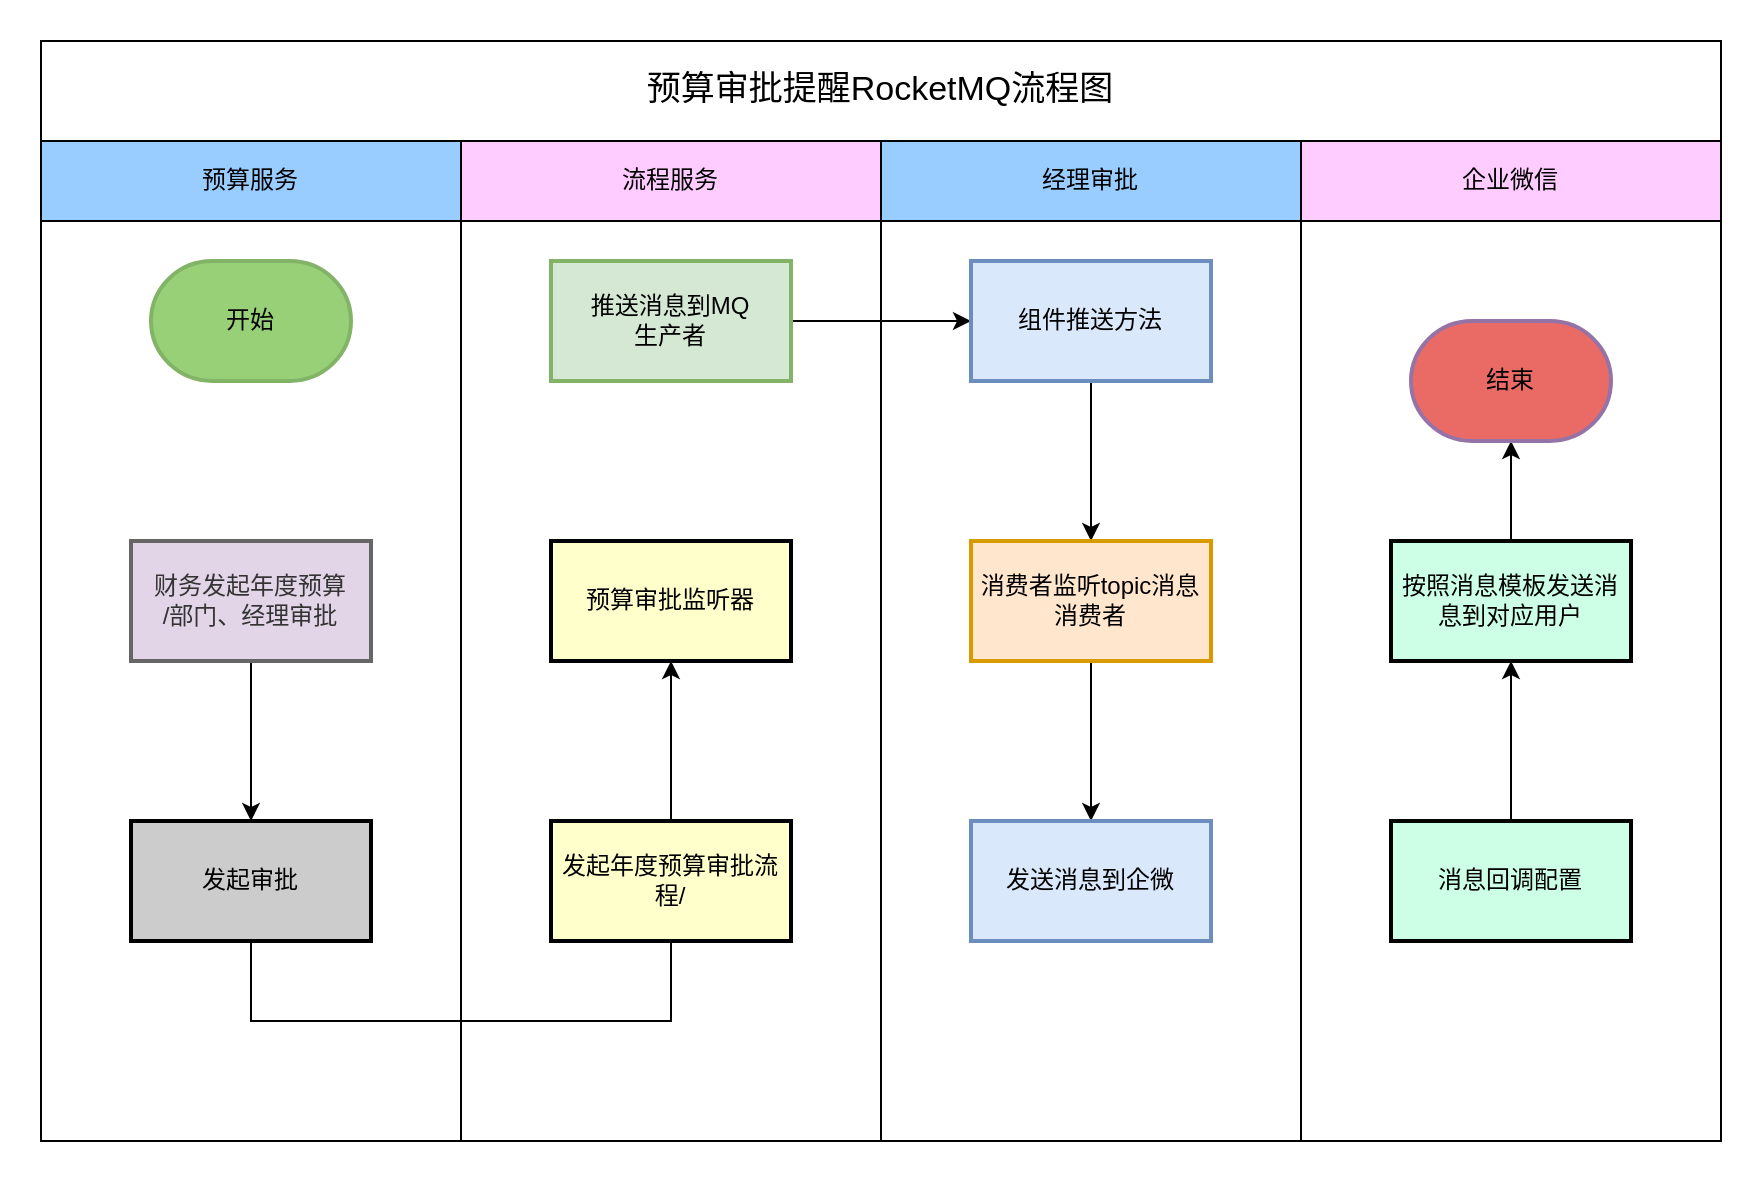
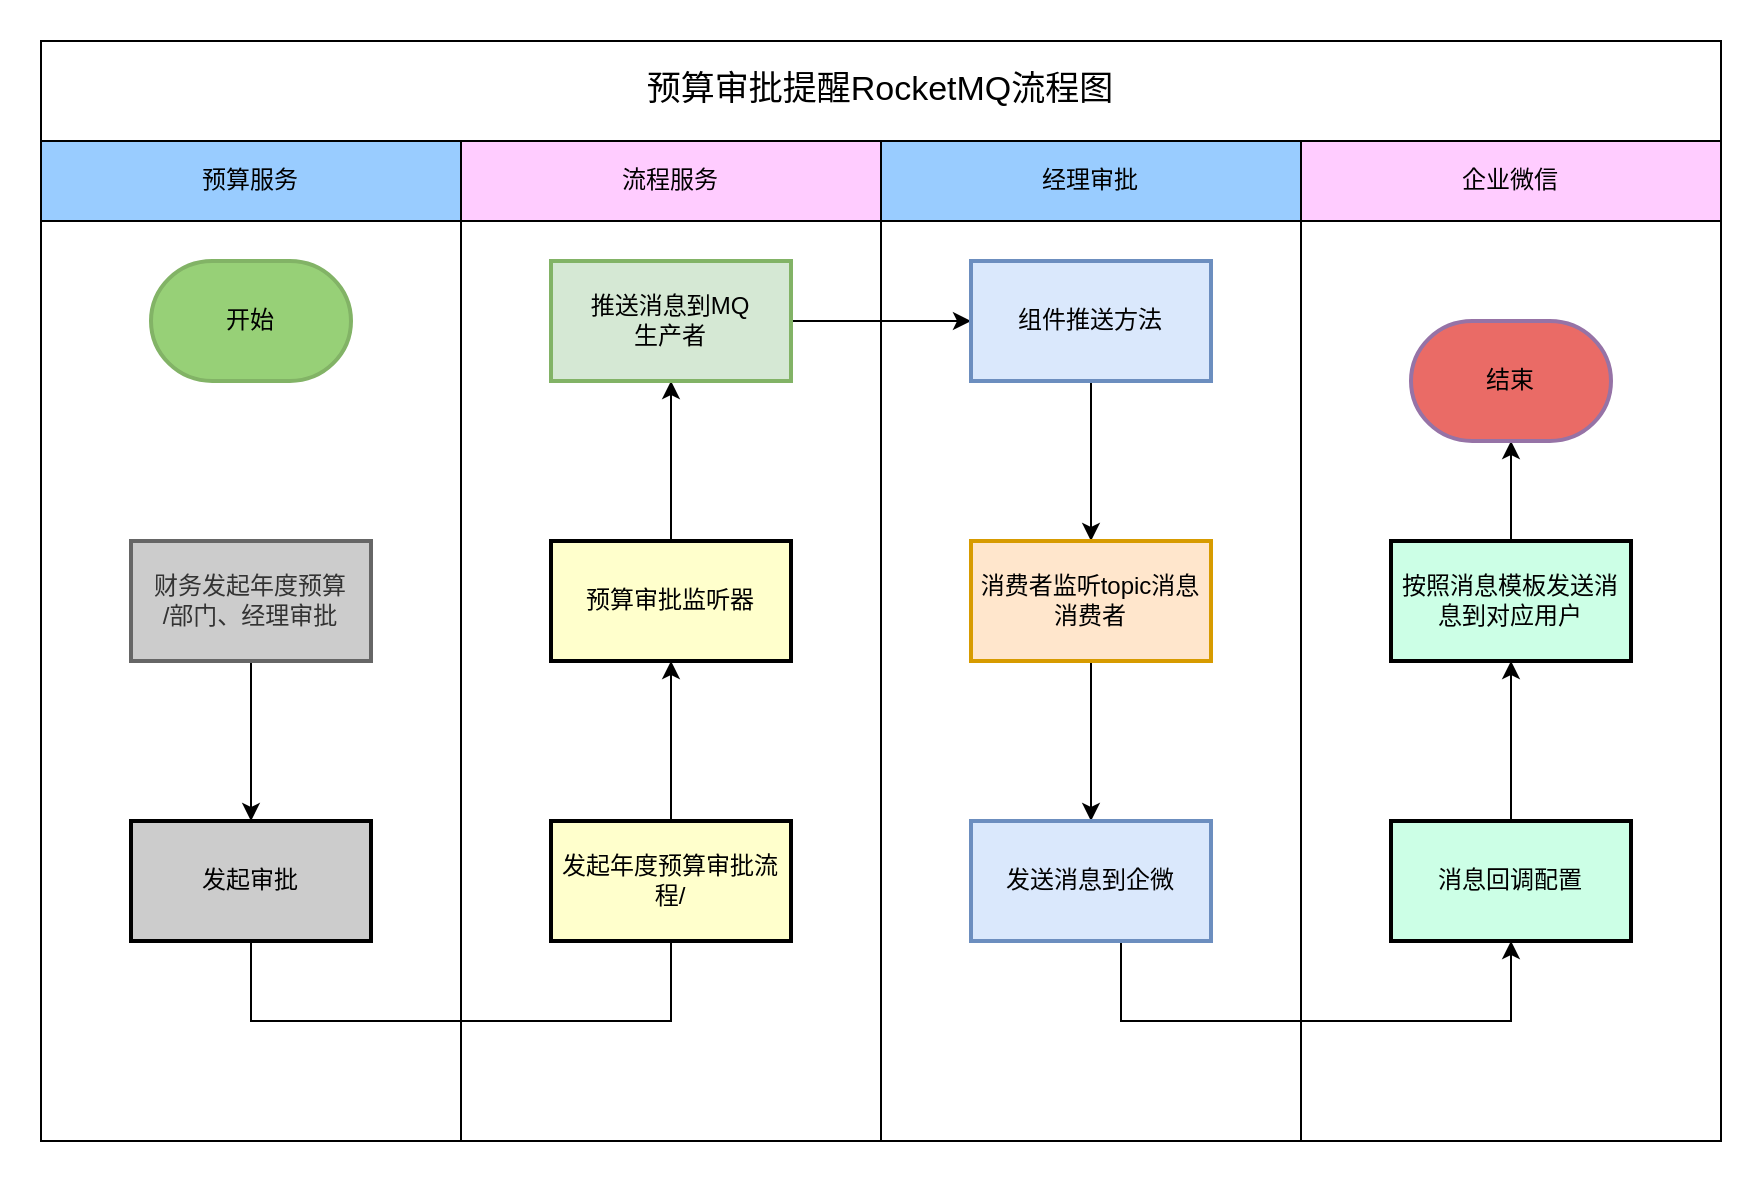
+ <mxCell id="19" value="" style="edgeStyle=orthogonalEdgeStyle;rounded=0;orthogonalLoop=1;jettySize=auto;html=1;" edge="1" parent="1" source="20" target="22"><mxGeometry relative="1" as="geometry" /></mxCell>
- <mxCell id="14" value="财务发起年度预算&lt;div&gt;/部门、经理审批&lt;/div&gt;" style="whiteSpace=wrap;html=1;strokeWidth=2;fillColor=#e1d5e7;fontColor=#333333;strokeColor=#666666;" vertex="1" parent="1"><mxGeometry x="65" y="270" width="120" height="60" as="geometry" /></mxCell>
+ <mxCell id="14" value="财务发起年度预算&lt;div&gt;/部门、经理审批&lt;/div&gt;" style="whiteSpace=wrap;html=1;strokeWidth=2;fillColor=#CCCCCC;fontColor=#333333;strokeColor=#666666;" vertex="1" parent="1"><mxGeometry x="65" y="270" width="120" height="60" as="geometry" /></mxCell>
+ <mxCell id="27" value="" style="edgeStyle=orthogonalEdgeStyle;rounded=0;orthogonalLoop=1;jettySize=auto;html=1;entryX=0.5;entryY=1;entryDx=0;entryDy=0;exitX=0.5;exitY=1;exitDx=0;exitDy=0;" edge="1" parent="1" source="28" target="30"><mxGeometry relative="1" as="geometry"><Array as="points"><mxPoint x="560" y="510" /><mxPoint x="755" y="510" /></Array></mxGeometry></mxCell>
